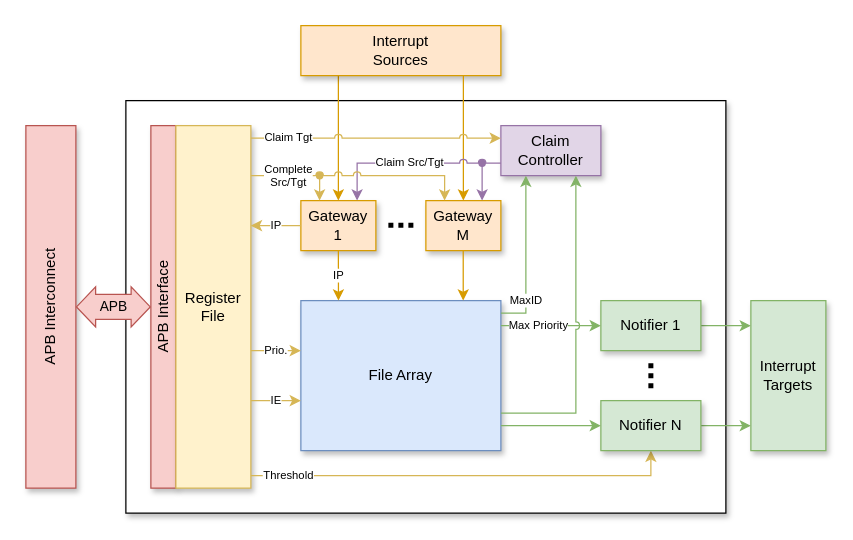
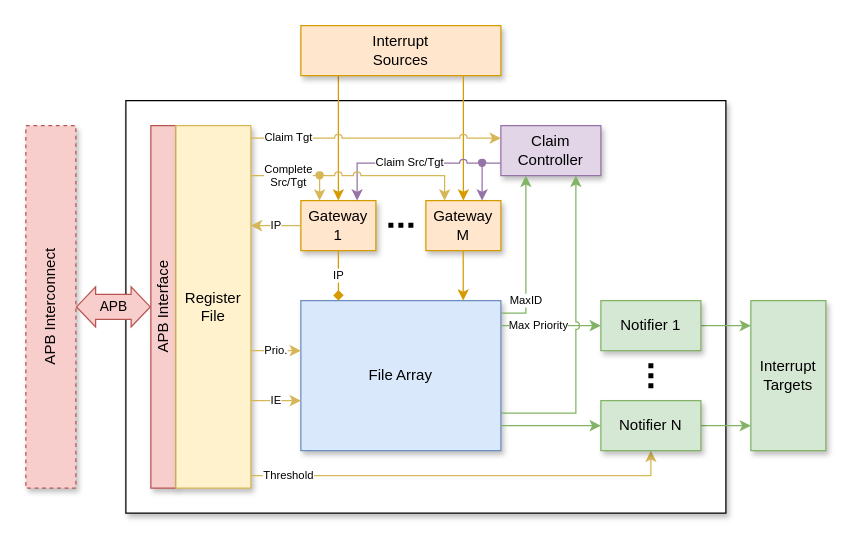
- <mxCell id="14" value="IP" style="rounded=0;orthogonalLoop=1;jettySize=auto;html=1;exitX=0.5;exitY=1;exitDx=0;exitDy=0;entryX=0.188;entryY=0;entryDx=0;entryDy=0;entryPerimeter=0;fillColor=#ffe6cc;strokeColor=#d79b00;fontSize=9;" parent="1" source="8" target="10" edge="1"><mxGeometry relative="1" as="geometry" /></mxCell>
+ <mxCell id="14" value="IP" style="rounded=0;orthogonalLoop=1;jettySize=auto;html=1;exitX=0.5;exitY=1;exitDx=0;exitDy=0;entryX=0.188;entryY=0;entryDx=0;entryDy=0;entryPerimeter=0;fillColor=#ffe6cc;strokeColor=#d79b00;fontSize=9;endArrow=diamond;" parent="1" source="8" target="10" edge="1"><mxGeometry relative="1" as="geometry" /></mxCell>
- <mxCell id="5" value="APB Interconnect" style="rounded=0;whiteSpace=wrap;html=1;fillColor=#f8cecc;strokeColor=#b85450;shadow=1;horizontal=0;" parent="1" vertex="1"><mxGeometry x="20" y="100" width="40" height="290" as="geometry" /></mxCell>
+ <mxCell id="5" value="APB Interconnect" style="rounded=0;whiteSpace=wrap;html=1;fillColor=#f8cecc;strokeColor=#b85450;shadow=1;horizontal=0;dashed=1;" parent="1" vertex="1"><mxGeometry x="20" y="100" width="40" height="290" as="geometry" /></mxCell>
